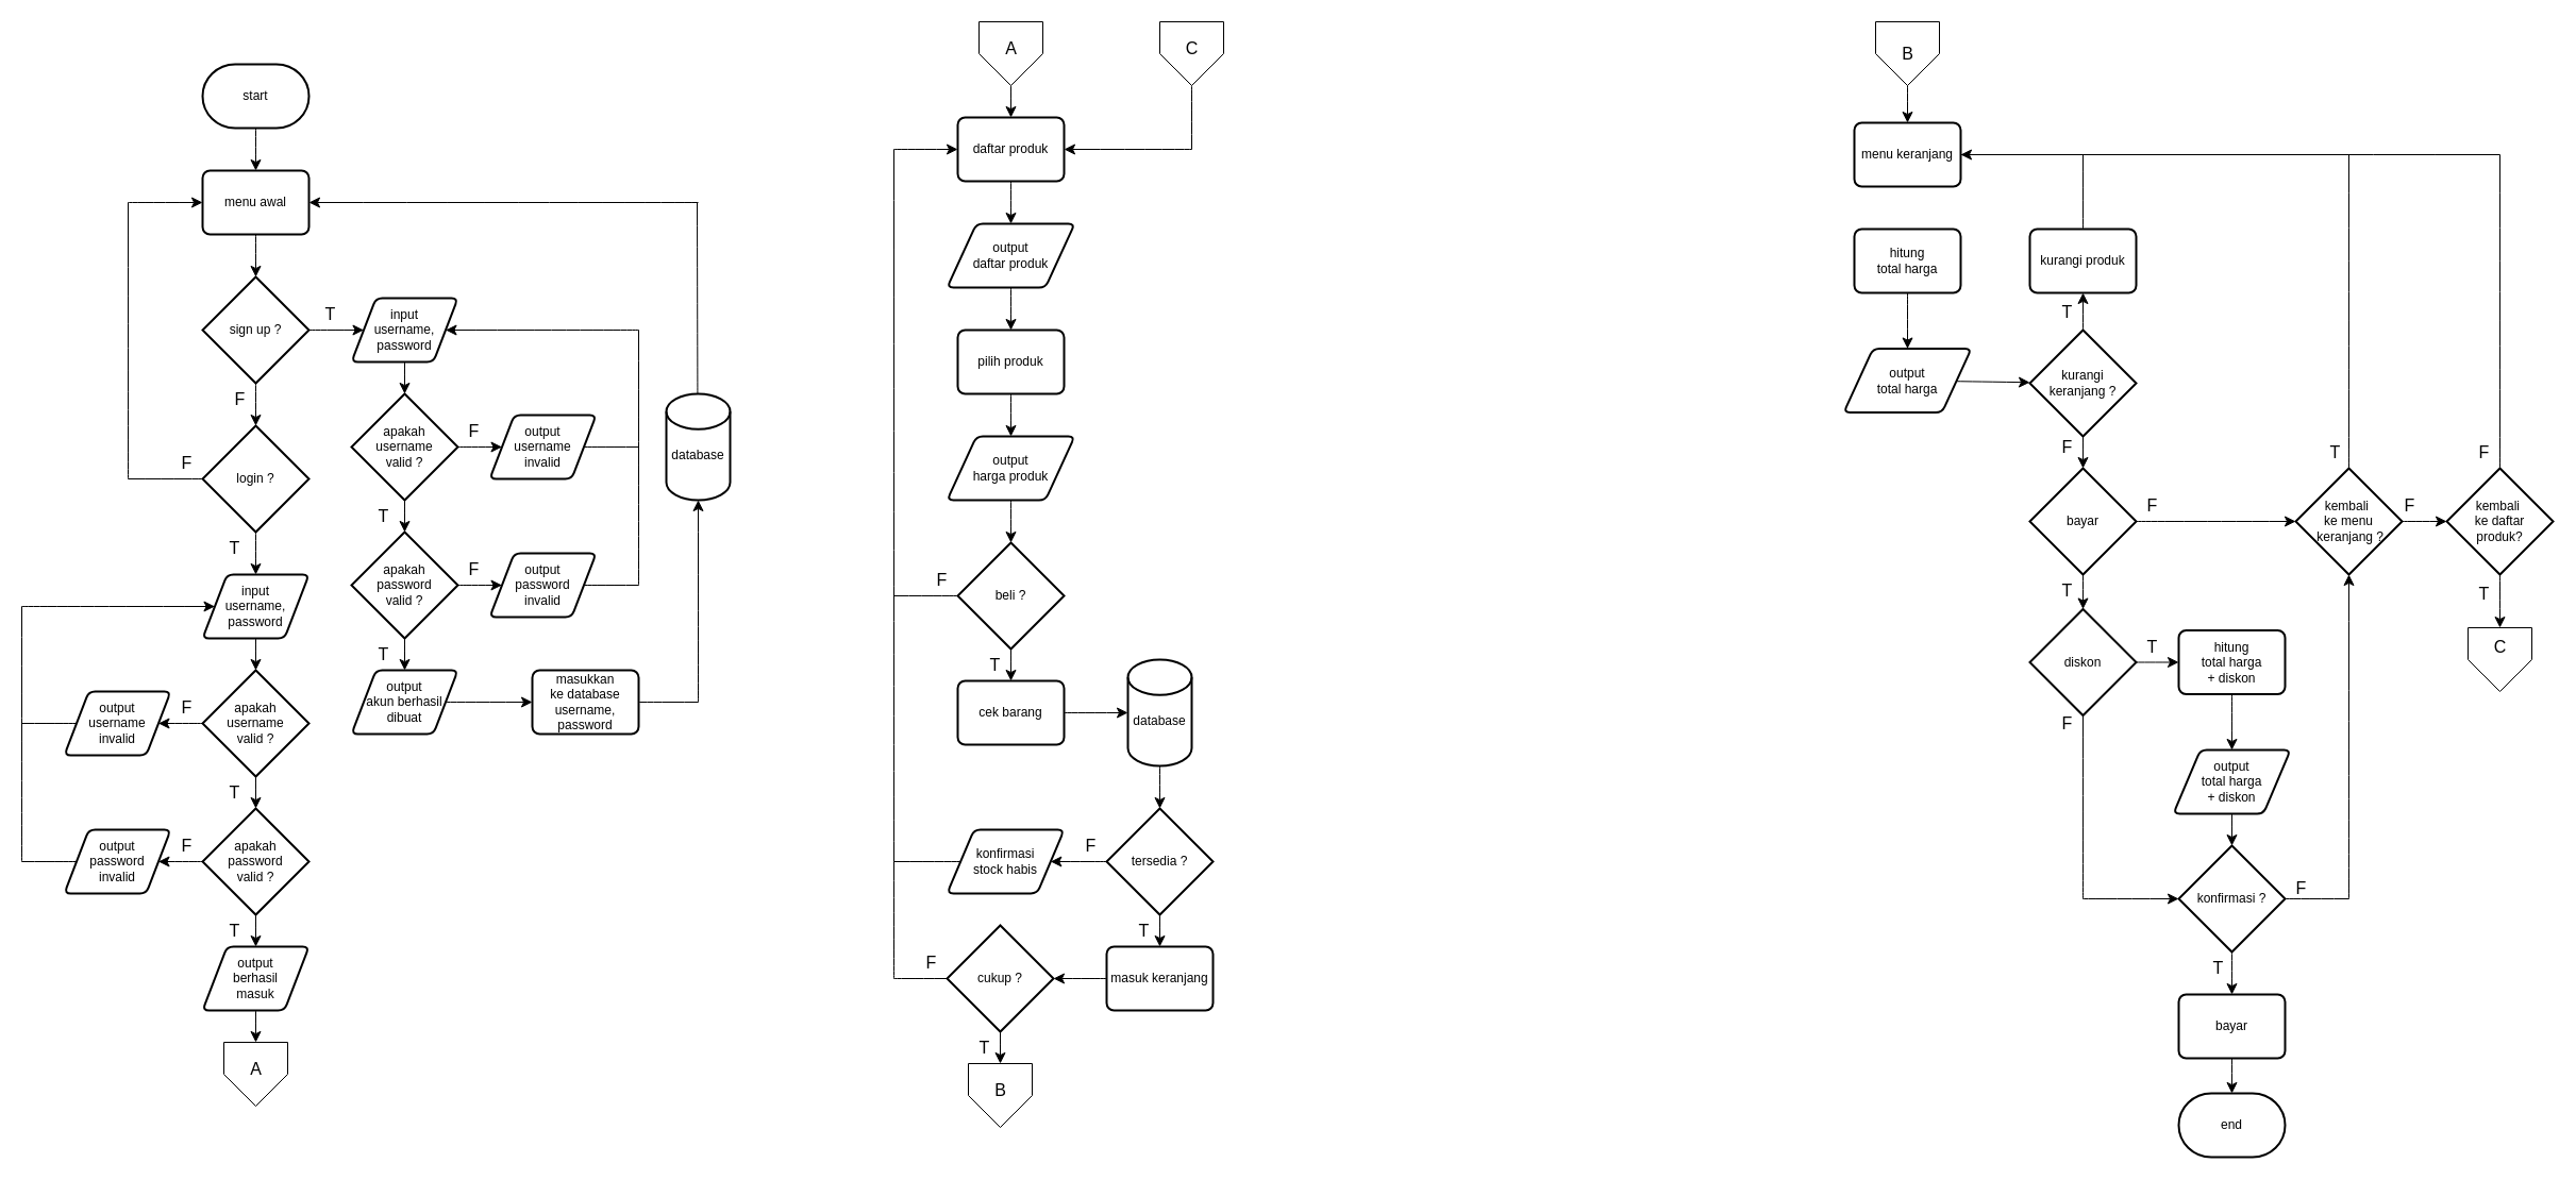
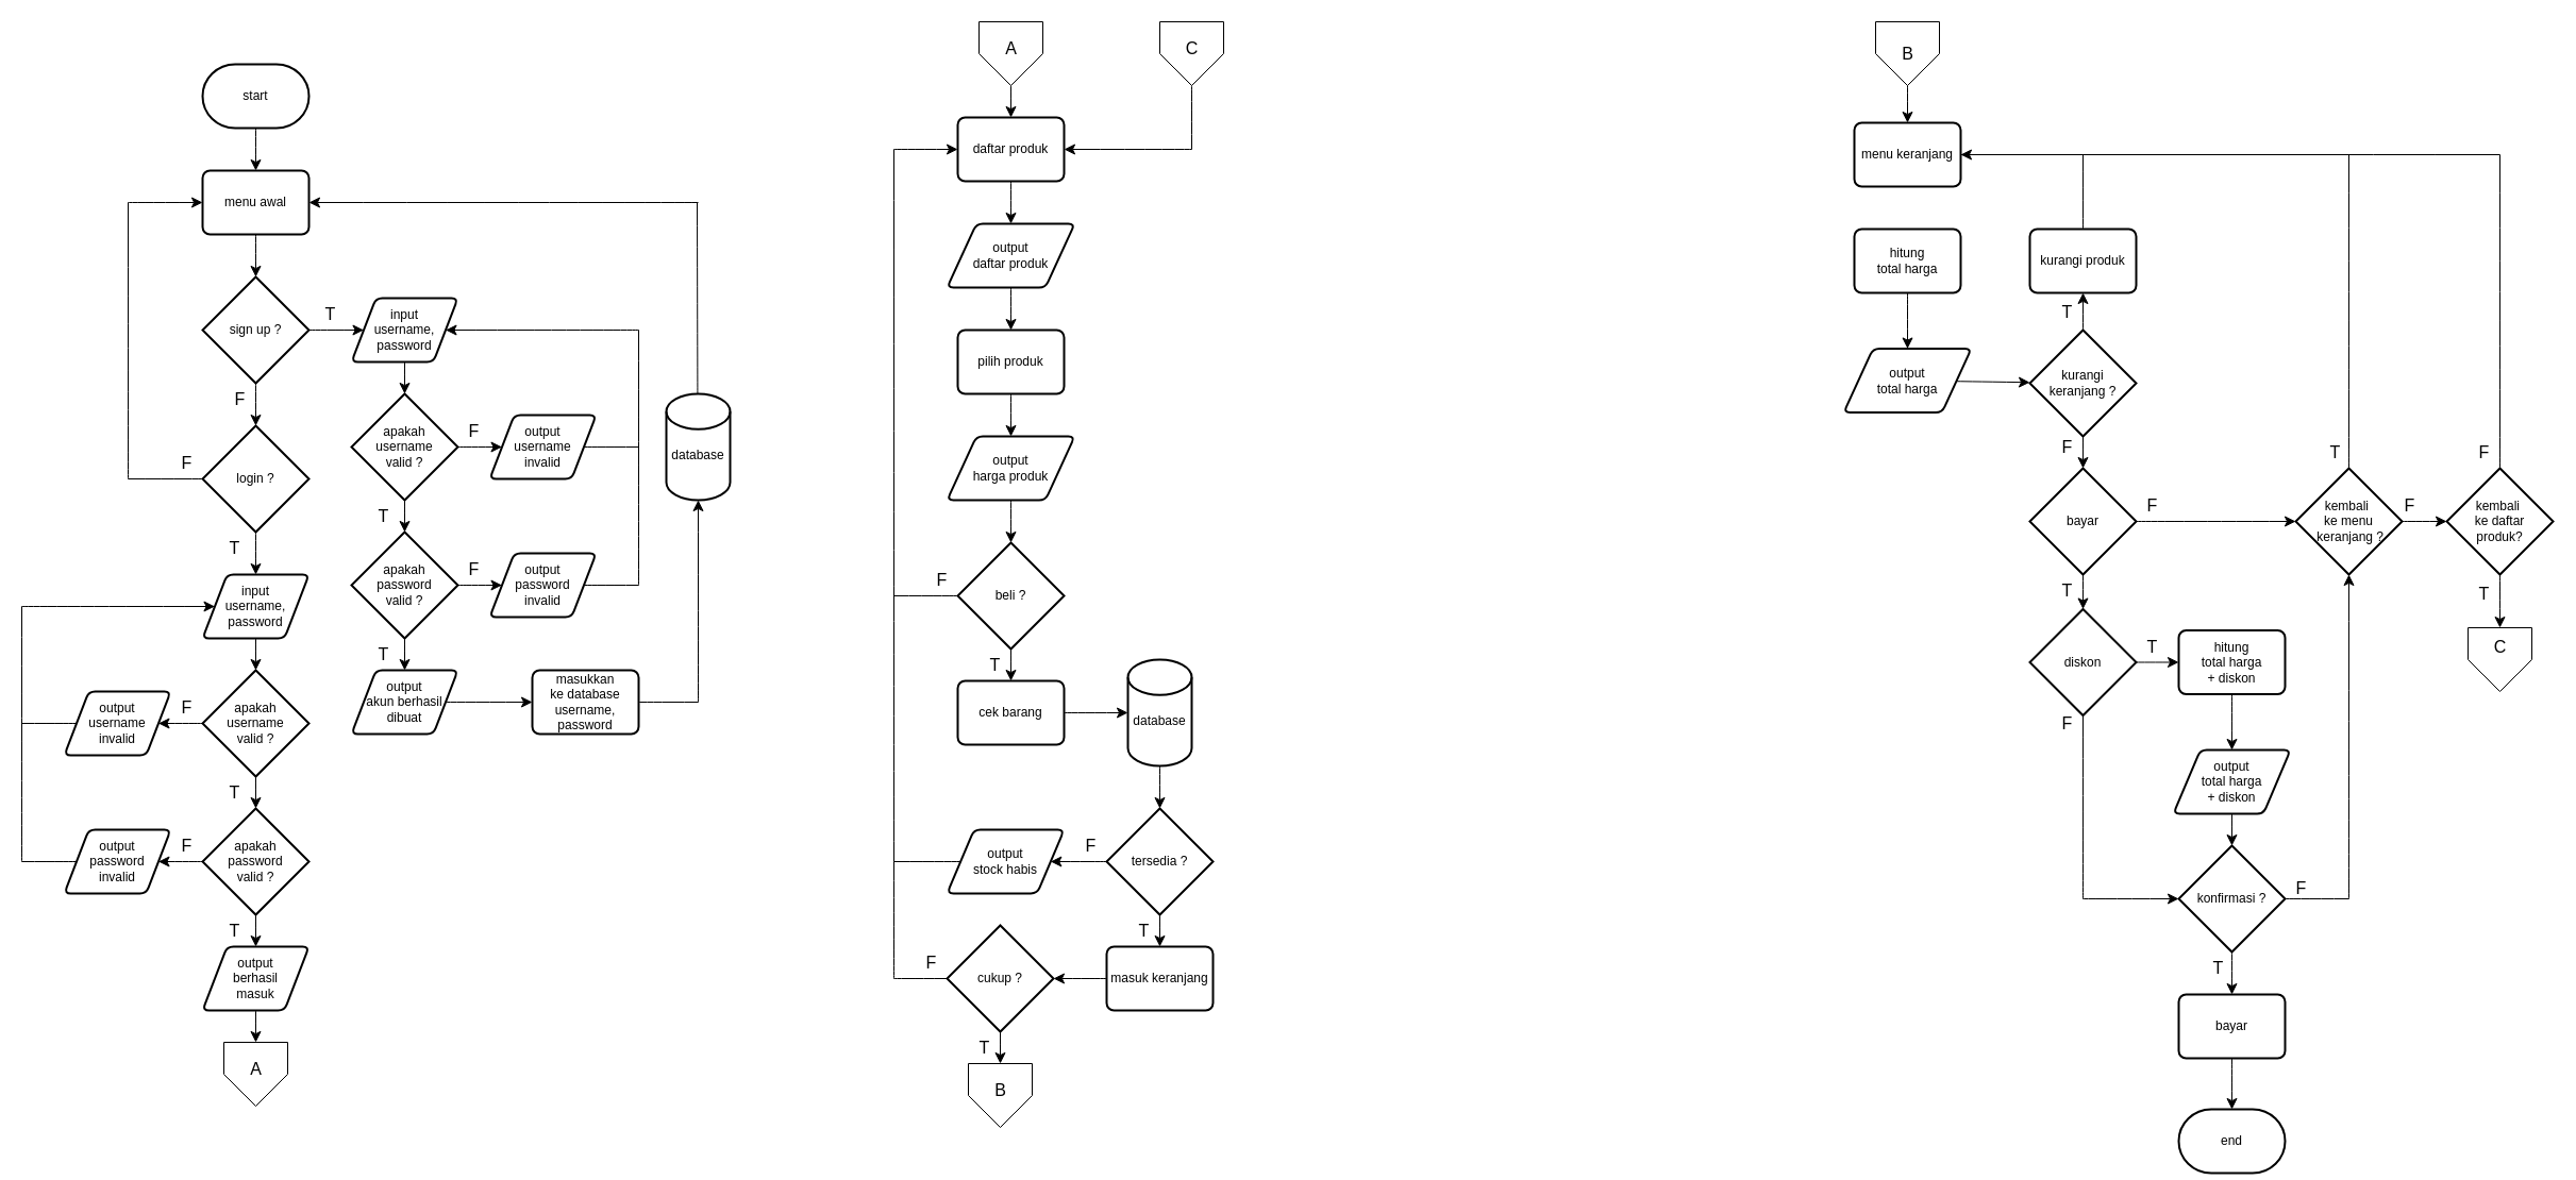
- <mxCell id="87" value="konfirmasi&lt;div&gt;stock habis&lt;/div&gt;" style="shape=parallelogram;html=1;strokeWidth=2;perimeter=parallelogramPerimeter;whiteSpace=wrap;rounded=1;arcSize=12;size=0.23;" vertex="1" parent="1"><mxGeometry x="890" y="780" width="110" height="60" as="geometry" /></mxCell>
+ <mxCell id="87" value="output&lt;div&gt;stock habis&lt;/div&gt;" style="shape=parallelogram;html=1;strokeWidth=2;perimeter=parallelogramPerimeter;whiteSpace=wrap;rounded=1;arcSize=12;size=0.23;" vertex="1" parent="1"><mxGeometry x="890" y="780" width="110" height="60" as="geometry" /></mxCell>
- <mxCell id="161" value="end" style="strokeWidth=2;html=1;shape=mxgraph.flowchart.terminator;whiteSpace=wrap;" vertex="1" parent="1"><mxGeometry x="2048" y="1028" width="100" height="60" as="geometry" /></mxCell>
+ <mxCell id="161" value="end" style="strokeWidth=2;html=1;shape=mxgraph.flowchart.terminator;whiteSpace=wrap;" vertex="1" parent="1"><mxGeometry x="2048" y="1043" width="100" height="60" as="geometry" /></mxCell>
